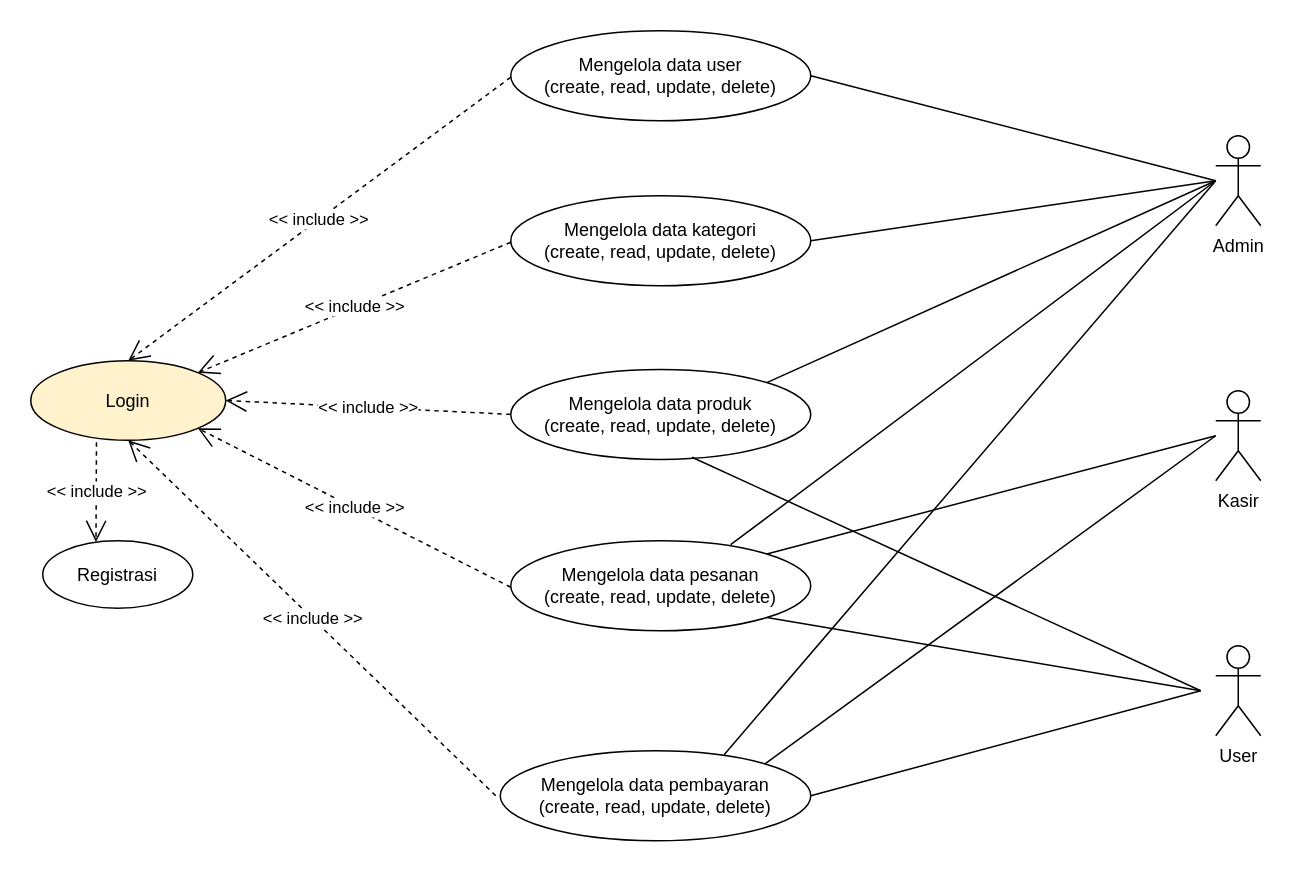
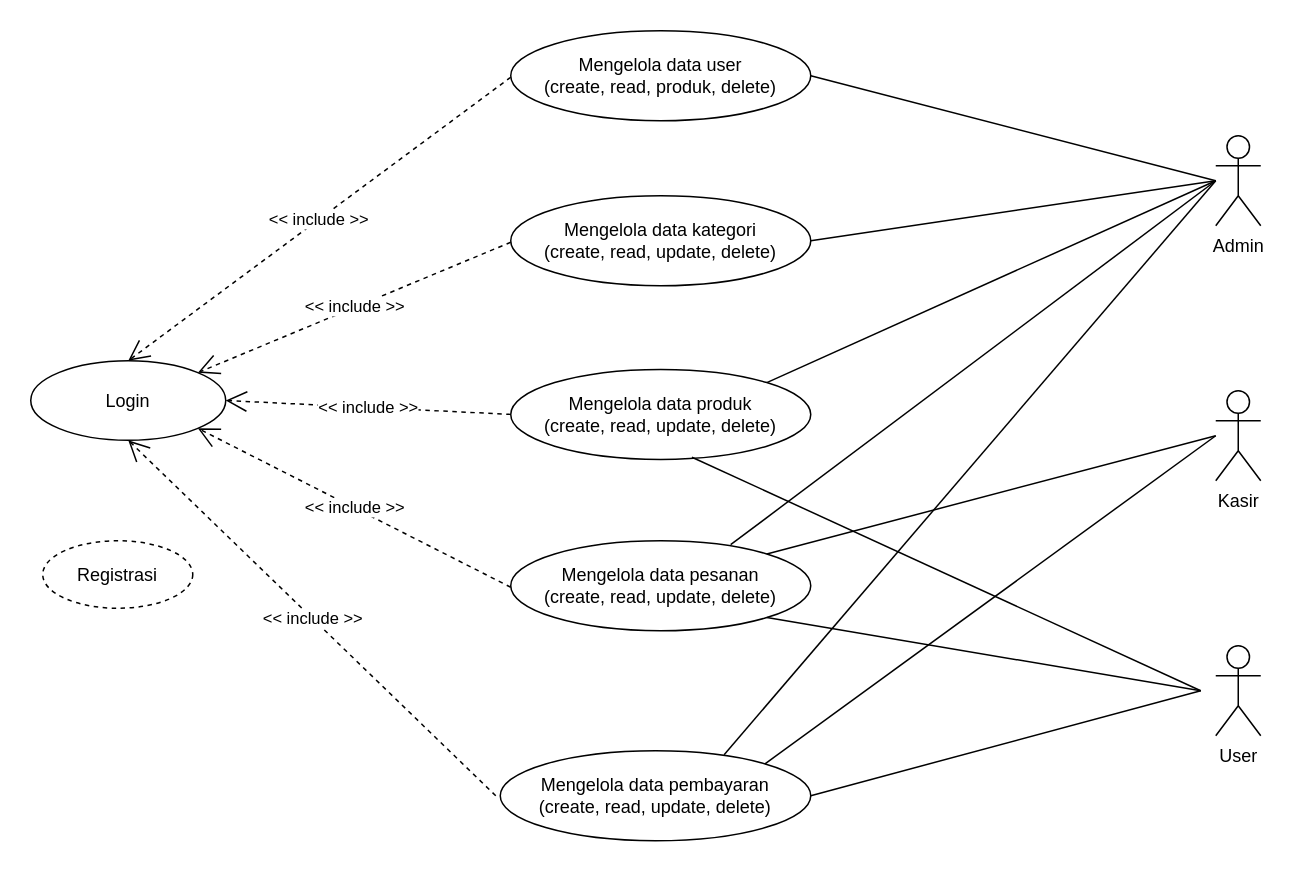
- <mxCell id="3" value="Mengelola data user&lt;br&gt;(create, read, update, delete)" style="ellipse;whiteSpace=wrap;html=1;" vertex="1" parent="1"><mxGeometry x="340" y="20" width="200" height="60" as="geometry" /></mxCell>
+ <mxCell id="3" value="Mengelola data user&lt;br&gt;(create, read, produk, delete)" style="ellipse;whiteSpace=wrap;html=1;" vertex="1" parent="1"><mxGeometry x="340" y="20" width="200" height="60" as="geometry" /></mxCell>
- <mxCell id="12" value="Login" style="ellipse;whiteSpace=wrap;html=1;fillColor=#fff2cc;" vertex="1" parent="1"><mxGeometry x="20" y="240" width="130" height="53" as="geometry" /></mxCell>
+ <mxCell id="12" value="Login" style="ellipse;whiteSpace=wrap;html=1;" vertex="1" parent="1"><mxGeometry x="20" y="240" width="130" height="53" as="geometry" /></mxCell>
- <mxCell id="26" value="&amp;lt;&amp;lt; include &amp;gt;&amp;gt;" style="endArrow=open;endSize=12;dashed=1;html=1;rounded=0;entryX=0.355;entryY=0.017;entryDx=0;entryDy=0;exitX=0.337;exitY=1.026;exitDx=0;exitDy=0;exitPerimeter=0;entryPerimeter=0;" edge="1" parent="1" source="12" target="25"><mxGeometry width="160" relative="1" as="geometry"><mxPoint x="-30" y="520.5" as="sourcePoint" /><mxPoint x="-30" y="399.5" as="targetPoint" /></mxGeometry></mxCell>
- <mxCell id="25" value="Registrasi" style="ellipse;whiteSpace=wrap;html=1;" vertex="1" parent="1"><mxGeometry x="28" y="360" width="100" height="45" as="geometry" /></mxCell>
+ <mxCell id="25" value="Registrasi" style="ellipse;whiteSpace=wrap;html=1;dashed=1;" vertex="1" parent="1"><mxGeometry x="28" y="360" width="100" height="45" as="geometry" /></mxCell>
